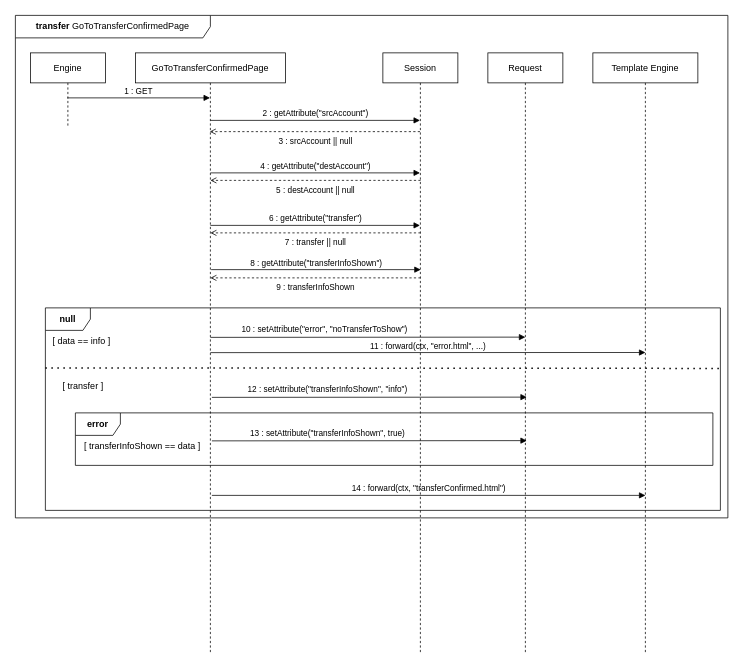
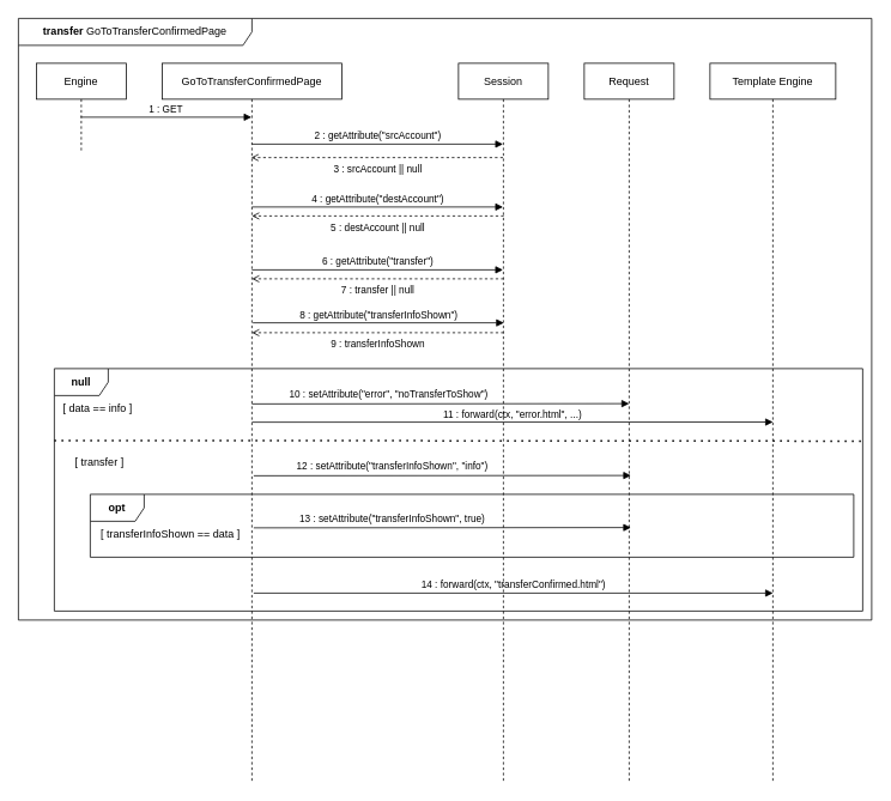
- <mxCell id="26" value="&lt;b&gt;error&lt;/b&gt;" style="shape=umlFrame;whiteSpace=wrap;html=1;" vertex="1" parent="1"><mxGeometry x="100" y="550" width="850" height="70" as="geometry" /></mxCell>
+ <mxCell id="26" value="&lt;b&gt;opt&lt;/b&gt;" style="shape=umlFrame;whiteSpace=wrap;html=1;" vertex="1" parent="1"><mxGeometry x="100" y="550" width="850" height="70" as="geometry" /></mxCell>
